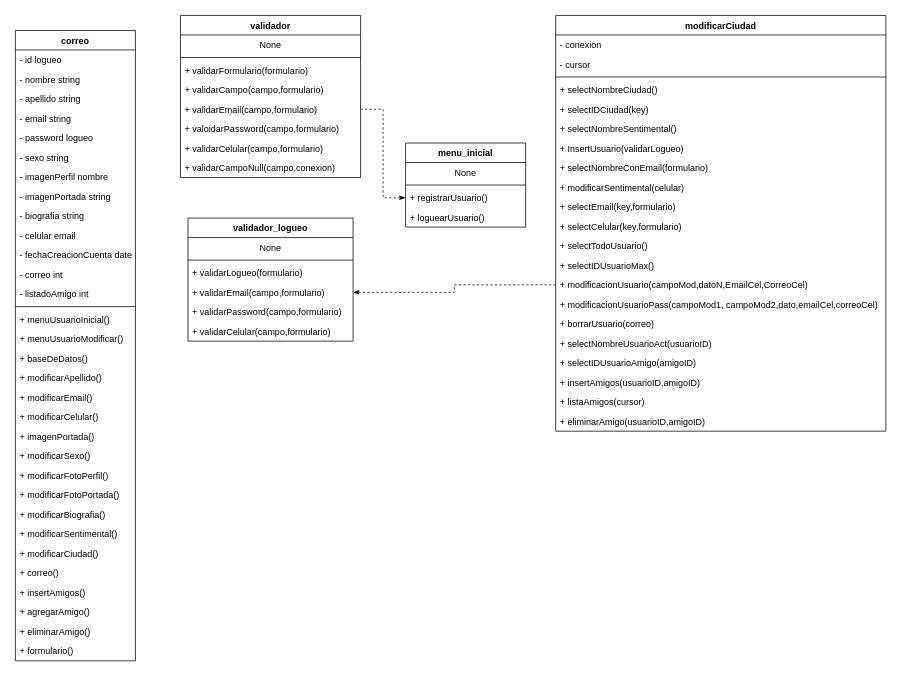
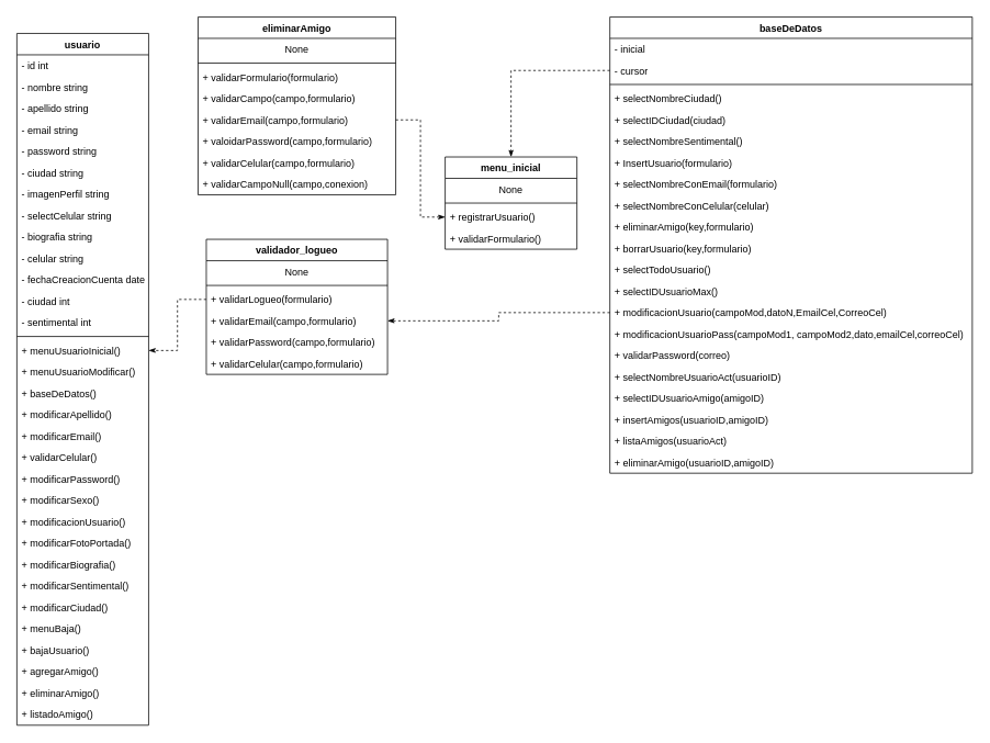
- <mxCell id="29" value="validador" style="swimlane;fontStyle=1;align=center;verticalAlign=top;childLayout=stackLayout;horizontal=1;startSize=26;horizontalStack=0;resizeParent=1;resizeParentMax=0;resizeLast=0;collapsible=1;marginBottom=0;" vertex="1" parent="1"><mxGeometry x="240" y="20" width="240" height="216" as="geometry" /></mxCell>
+ <mxCell id="29" value="eliminarAmigo" style="swimlane;fontStyle=1;align=center;verticalAlign=top;childLayout=stackLayout;horizontal=1;startSize=26;horizontalStack=0;resizeParent=1;resizeParentMax=0;resizeLast=0;collapsible=1;marginBottom=0;" vertex="1" parent="1"><mxGeometry x="240" y="20" width="240" height="216" as="geometry" /></mxCell>
- <mxCell id="2" value="modificarCiudad" style="swimlane;fontStyle=1;align=center;verticalAlign=top;childLayout=stackLayout;horizontal=1;startSize=26;horizontalStack=0;resizeParent=1;resizeParentMax=0;resizeLast=0;collapsible=1;marginBottom=0;" vertex="1" parent="1"><mxGeometry x="740" y="20" width="440" height="554" as="geometry" /></mxCell>
+ <mxCell id="2" value="baseDeDatos" style="swimlane;fontStyle=1;align=center;verticalAlign=top;childLayout=stackLayout;horizontal=1;startSize=26;horizontalStack=0;resizeParent=1;resizeParentMax=0;resizeLast=0;collapsible=1;marginBottom=0;" vertex="1" parent="1"><mxGeometry x="740" y="20" width="440" height="554" as="geometry" /></mxCell>
- <mxCell id="45" value="correo" style="swimlane;fontStyle=1;align=center;verticalAlign=top;childLayout=stackLayout;horizontal=1;startSize=26;horizontalStack=0;resizeParent=1;resizeParentMax=0;resizeLast=0;collapsible=1;marginBottom=0;" vertex="1" parent="1"><mxGeometry x="20" y="40" width="160" height="840" as="geometry"><mxRectangle x="-70" y="10" width="80" height="26" as="alternateBounds" /></mxGeometry></mxCell>
+ <mxCell id="45" value="usuario" style="swimlane;fontStyle=1;align=center;verticalAlign=top;childLayout=stackLayout;horizontal=1;startSize=26;horizontalStack=0;resizeParent=1;resizeParentMax=0;resizeLast=0;collapsible=1;marginBottom=0;" vertex="1" parent="1"><mxGeometry x="20" y="40" width="160" height="840" as="geometry"><mxRectangle x="-70" y="10" width="80" height="26" as="alternateBounds" /></mxGeometry></mxCell>
- <mxCell id="3" value="- conexion" style="text;strokeColor=none;fillColor=none;align=left;verticalAlign=top;spacingLeft=4;spacingRight=4;overflow=hidden;rotatable=0;points=[[0,0.5],[1,0.5]];portConstraint=eastwest;" vertex="1" parent="2"><mxGeometry y="26" width="440" height="26" as="geometry" /></mxCell>
+ <mxCell id="3" value="- inicial" style="text;strokeColor=none;fillColor=none;align=left;verticalAlign=top;spacingLeft=4;spacingRight=4;overflow=hidden;rotatable=0;points=[[0,0.5],[1,0.5]];portConstraint=eastwest;" vertex="1" parent="2"><mxGeometry y="26" width="440" height="26" as="geometry" /></mxCell>
- <mxCell id="46" value="- id logueo" style="text;strokeColor=none;fillColor=none;align=left;verticalAlign=top;spacingLeft=4;spacingRight=4;overflow=hidden;rotatable=0;points=[[0,0.5],[1,0.5]];portConstraint=eastwest;" vertex="1" parent="45"><mxGeometry y="26" width="160" height="26" as="geometry" /></mxCell>
+ <mxCell id="46" value="- id int" style="text;strokeColor=none;fillColor=none;align=left;verticalAlign=top;spacingLeft=4;spacingRight=4;overflow=hidden;rotatable=0;points=[[0,0.5],[1,0.5]];portConstraint=eastwest;" vertex="1" parent="45"><mxGeometry y="26" width="160" height="26" as="geometry" /></mxCell>
+ <mxCell id="79" style="edgeStyle=orthogonalEdgeStyle;rounded=0;orthogonalLoop=1;jettySize=auto;html=1;dashed=1;endArrow=classicThin;endFill=1;" edge="1" parent="1" source="4" target="24"><mxGeometry relative="1" as="geometry" /></mxCell>
- <mxCell id="7" value="+ selectIDCiudad(key)" style="text;strokeColor=none;fillColor=none;align=left;verticalAlign=top;spacingLeft=4;spacingRight=4;overflow=hidden;rotatable=0;points=[[0,0.5],[1,0.5]];portConstraint=eastwest;" vertex="1" parent="2"><mxGeometry y="112" width="440" height="26" as="geometry" /></mxCell>
+ <mxCell id="7" value="+ selectIDCiudad(ciudad)" style="text;strokeColor=none;fillColor=none;align=left;verticalAlign=top;spacingLeft=4;spacingRight=4;overflow=hidden;rotatable=0;points=[[0,0.5],[1,0.5]];portConstraint=eastwest;" vertex="1" parent="2"><mxGeometry y="112" width="440" height="26" as="geometry" /></mxCell>
- <mxCell id="50" value="- password logueo" style="text;strokeColor=none;fillColor=none;align=left;verticalAlign=top;spacingLeft=4;spacingRight=4;overflow=hidden;rotatable=0;points=[[0,0.5],[1,0.5]];portConstraint=eastwest;" vertex="1" parent="45"><mxGeometry y="130" width="160" height="26" as="geometry" /></mxCell>
+ <mxCell id="50" value="- password string" style="text;strokeColor=none;fillColor=none;align=left;verticalAlign=top;spacingLeft=4;spacingRight=4;overflow=hidden;rotatable=0;points=[[0,0.5],[1,0.5]];portConstraint=eastwest;" vertex="1" parent="45"><mxGeometry y="130" width="160" height="26" as="geometry" /></mxCell>
- <mxCell id="9" value="+ InsertUsuario(validarLogueo)" style="text;strokeColor=none;fillColor=none;align=left;verticalAlign=top;spacingLeft=4;spacingRight=4;overflow=hidden;rotatable=0;points=[[0,0.5],[1,0.5]];portConstraint=eastwest;" vertex="1" parent="2"><mxGeometry y="164" width="440" height="26" as="geometry" /></mxCell>
+ <mxCell id="9" value="+ InsertUsuario(formulario)" style="text;strokeColor=none;fillColor=none;align=left;verticalAlign=top;spacingLeft=4;spacingRight=4;overflow=hidden;rotatable=0;points=[[0,0.5],[1,0.5]];portConstraint=eastwest;" vertex="1" parent="2"><mxGeometry y="164" width="440" height="26" as="geometry" /></mxCell>
- <mxCell id="51" value="- sexo string" style="text;strokeColor=none;fillColor=none;align=left;verticalAlign=top;spacingLeft=4;spacingRight=4;overflow=hidden;rotatable=0;points=[[0,0.5],[1,0.5]];portConstraint=eastwest;" vertex="1" parent="45"><mxGeometry y="156" width="160" height="26" as="geometry" /></mxCell>
+ <mxCell id="51" value="- ciudad string" style="text;strokeColor=none;fillColor=none;align=left;verticalAlign=top;spacingLeft=4;spacingRight=4;overflow=hidden;rotatable=0;points=[[0,0.5],[1,0.5]];portConstraint=eastwest;" vertex="1" parent="45"><mxGeometry y="156" width="160" height="26" as="geometry" /></mxCell>
- <mxCell id="52" value="- imagenPerfil nombre" style="text;strokeColor=none;fillColor=none;align=left;verticalAlign=top;spacingLeft=4;spacingRight=4;overflow=hidden;rotatable=0;points=[[0,0.5],[1,0.5]];portConstraint=eastwest;" vertex="1" parent="45"><mxGeometry y="182" width="160" height="26" as="geometry" /></mxCell>
+ <mxCell id="52" value="- imagenPerfil string" style="text;strokeColor=none;fillColor=none;align=left;verticalAlign=top;spacingLeft=4;spacingRight=4;overflow=hidden;rotatable=0;points=[[0,0.5],[1,0.5]];portConstraint=eastwest;" vertex="1" parent="45"><mxGeometry y="182" width="160" height="26" as="geometry" /></mxCell>
- <mxCell id="11" value="+ modificarSentimental(celular)" style="text;strokeColor=none;fillColor=none;align=left;verticalAlign=top;spacingLeft=4;spacingRight=4;overflow=hidden;rotatable=0;points=[[0,0.5],[1,0.5]];portConstraint=eastwest;" vertex="1" parent="2"><mxGeometry y="216" width="440" height="26" as="geometry" /></mxCell>
+ <mxCell id="11" value="+ selectNombreConCelular(celular)" style="text;strokeColor=none;fillColor=none;align=left;verticalAlign=top;spacingLeft=4;spacingRight=4;overflow=hidden;rotatable=0;points=[[0,0.5],[1,0.5]];portConstraint=eastwest;" vertex="1" parent="2"><mxGeometry y="216" width="440" height="26" as="geometry" /></mxCell>
- <mxCell id="53" value="- imagenPortada string" style="text;strokeColor=none;fillColor=none;align=left;verticalAlign=top;spacingLeft=4;spacingRight=4;overflow=hidden;rotatable=0;points=[[0,0.5],[1,0.5]];portConstraint=eastwest;" vertex="1" parent="45"><mxGeometry y="208" width="160" height="26" as="geometry" /></mxCell>
+ <mxCell id="53" value="- selectCelular string" style="text;strokeColor=none;fillColor=none;align=left;verticalAlign=top;spacingLeft=4;spacingRight=4;overflow=hidden;rotatable=0;points=[[0,0.5],[1,0.5]];portConstraint=eastwest;" vertex="1" parent="45"><mxGeometry y="208" width="160" height="26" as="geometry" /></mxCell>
- <mxCell id="12" value="+ selectEmail(key,formulario)" style="text;strokeColor=none;fillColor=none;align=left;verticalAlign=top;spacingLeft=4;spacingRight=4;overflow=hidden;rotatable=0;points=[[0,0.5],[1,0.5]];portConstraint=eastwest;" vertex="1" parent="2"><mxGeometry y="242" width="440" height="26" as="geometry" /></mxCell>
+ <mxCell id="12" value="+ eliminarAmigo(key,formulario)" style="text;strokeColor=none;fillColor=none;align=left;verticalAlign=top;spacingLeft=4;spacingRight=4;overflow=hidden;rotatable=0;points=[[0,0.5],[1,0.5]];portConstraint=eastwest;" vertex="1" parent="2"><mxGeometry y="242" width="440" height="26" as="geometry" /></mxCell>
- <mxCell id="28" value="+ loguearUsuario()" style="text;strokeColor=none;fillColor=none;align=left;verticalAlign=top;spacingLeft=4;spacingRight=4;overflow=hidden;rotatable=0;points=[[0,0.5],[1,0.5]];portConstraint=eastwest;" vertex="1" parent="24"><mxGeometry y="86" width="160" height="26" as="geometry" /></mxCell>
+ <mxCell id="28" value="+ validarFormulario()" style="text;strokeColor=none;fillColor=none;align=left;verticalAlign=top;spacingLeft=4;spacingRight=4;overflow=hidden;rotatable=0;points=[[0,0.5],[1,0.5]];portConstraint=eastwest;" vertex="1" parent="24"><mxGeometry y="86" width="160" height="26" as="geometry" /></mxCell>
- <mxCell id="13" value="+ selectCelular(key,formulario)" style="text;strokeColor=none;fillColor=none;align=left;verticalAlign=top;spacingLeft=4;spacingRight=4;overflow=hidden;rotatable=0;points=[[0,0.5],[1,0.5]];portConstraint=eastwest;" vertex="1" parent="2"><mxGeometry y="268" width="440" height="26" as="geometry" /></mxCell>
+ <mxCell id="13" value="+ borrarUsuario(key,formulario)" style="text;strokeColor=none;fillColor=none;align=left;verticalAlign=top;spacingLeft=4;spacingRight=4;overflow=hidden;rotatable=0;points=[[0,0.5],[1,0.5]];portConstraint=eastwest;" vertex="1" parent="2"><mxGeometry y="268" width="440" height="26" as="geometry" /></mxCell>
- <mxCell id="55" value="- celular email" style="text;strokeColor=none;fillColor=none;align=left;verticalAlign=top;spacingLeft=4;spacingRight=4;overflow=hidden;rotatable=0;points=[[0,0.5],[1,0.5]];portConstraint=eastwest;" vertex="1" parent="45"><mxGeometry y="260" width="160" height="26" as="geometry" /></mxCell>
+ <mxCell id="55" value="- celular string" style="text;strokeColor=none;fillColor=none;align=left;verticalAlign=top;spacingLeft=4;spacingRight=4;overflow=hidden;rotatable=0;points=[[0,0.5],[1,0.5]];portConstraint=eastwest;" vertex="1" parent="45"><mxGeometry y="260" width="160" height="26" as="geometry" /></mxCell>
- <mxCell id="57" value="- correo int" style="text;strokeColor=none;fillColor=none;align=left;verticalAlign=top;spacingLeft=4;spacingRight=4;overflow=hidden;rotatable=0;points=[[0,0.5],[1,0.5]];portConstraint=eastwest;" vertex="1" parent="45"><mxGeometry y="312" width="160" height="26" as="geometry" /></mxCell>
+ <mxCell id="57" value="- ciudad int" style="text;strokeColor=none;fillColor=none;align=left;verticalAlign=top;spacingLeft=4;spacingRight=4;overflow=hidden;rotatable=0;points=[[0,0.5],[1,0.5]];portConstraint=eastwest;" vertex="1" parent="45"><mxGeometry y="312" width="160" height="26" as="geometry" /></mxCell>
- <mxCell id="58" value="- listadoAmigo int" style="text;strokeColor=none;fillColor=none;align=left;verticalAlign=top;spacingLeft=4;spacingRight=4;overflow=hidden;rotatable=0;points=[[0,0.5],[1,0.5]];portConstraint=eastwest;" vertex="1" parent="45"><mxGeometry y="338" width="160" height="26" as="geometry" /></mxCell>
+ <mxCell id="58" value="- sentimental int" style="text;strokeColor=none;fillColor=none;align=left;verticalAlign=top;spacingLeft=4;spacingRight=4;overflow=hidden;rotatable=0;points=[[0,0.5],[1,0.5]];portConstraint=eastwest;" vertex="1" parent="45"><mxGeometry y="338" width="160" height="26" as="geometry" /></mxCell>
+ <mxCell id="80" style="edgeStyle=orthogonalEdgeStyle;rounded=0;orthogonalLoop=1;jettySize=auto;html=1;entryX=1;entryY=0.5;entryDx=0;entryDy=0;dashed=1;endArrow=classicThin;endFill=1;" edge="1" parent="1" source="41" target="60"><mxGeometry relative="1" as="geometry" /></mxCell>
- <mxCell id="18" value="+ borrarUsuario(correo)" style="text;strokeColor=none;fillColor=none;align=left;verticalAlign=top;spacingLeft=4;spacingRight=4;overflow=hidden;rotatable=0;points=[[0,0.5],[1,0.5]];portConstraint=eastwest;" vertex="1" parent="2"><mxGeometry y="398" width="440" height="26" as="geometry" /></mxCell>
+ <mxCell id="18" value="+ validarPassword(correo)" style="text;strokeColor=none;fillColor=none;align=left;verticalAlign=top;spacingLeft=4;spacingRight=4;overflow=hidden;rotatable=0;points=[[0,0.5],[1,0.5]];portConstraint=eastwest;" vertex="1" parent="2"><mxGeometry y="398" width="440" height="26" as="geometry" /></mxCell>
- <mxCell id="22" value="+ listaAmigos(cursor)" style="text;strokeColor=none;fillColor=none;align=left;verticalAlign=top;spacingLeft=4;spacingRight=4;overflow=hidden;rotatable=0;points=[[0,0.5],[1,0.5]];portConstraint=eastwest;" vertex="1" parent="2"><mxGeometry y="502" width="440" height="26" as="geometry" /></mxCell>
+ <mxCell id="22" value="+ listaAmigos(usuarioAct)" style="text;strokeColor=none;fillColor=none;align=left;verticalAlign=top;spacingLeft=4;spacingRight=4;overflow=hidden;rotatable=0;points=[[0,0.5],[1,0.5]];portConstraint=eastwest;" vertex="1" parent="2"><mxGeometry y="502" width="440" height="26" as="geometry" /></mxCell>
- <mxCell id="65" value="+ modificarCelular()" style="text;strokeColor=none;fillColor=none;align=left;verticalAlign=top;spacingLeft=4;spacingRight=4;overflow=hidden;rotatable=0;points=[[0,0.5],[1,0.5]];portConstraint=eastwest;" vertex="1" parent="45"><mxGeometry y="502" width="160" height="26" as="geometry" /></mxCell>
+ <mxCell id="65" value="+ validarCelular()" style="text;strokeColor=none;fillColor=none;align=left;verticalAlign=top;spacingLeft=4;spacingRight=4;overflow=hidden;rotatable=0;points=[[0,0.5],[1,0.5]];portConstraint=eastwest;" vertex="1" parent="45"><mxGeometry y="502" width="160" height="26" as="geometry" /></mxCell>
- <mxCell id="66" value="+ imagenPortada()" style="text;strokeColor=none;fillColor=none;align=left;verticalAlign=top;spacingLeft=4;spacingRight=4;overflow=hidden;rotatable=0;points=[[0,0.5],[1,0.5]];portConstraint=eastwest;" vertex="1" parent="45"><mxGeometry y="528" width="160" height="26" as="geometry" /></mxCell>
+ <mxCell id="66" value="+ modificarPassword()" style="text;strokeColor=none;fillColor=none;align=left;verticalAlign=top;spacingLeft=4;spacingRight=4;overflow=hidden;rotatable=0;points=[[0,0.5],[1,0.5]];portConstraint=eastwest;" vertex="1" parent="45"><mxGeometry y="528" width="160" height="26" as="geometry" /></mxCell>
- <mxCell id="68" value="+ modificarFotoPerfil()" style="text;strokeColor=none;fillColor=none;align=left;verticalAlign=top;spacingLeft=4;spacingRight=4;overflow=hidden;rotatable=0;points=[[0,0.5],[1,0.5]];portConstraint=eastwest;" vertex="1" parent="45"><mxGeometry y="580" width="160" height="26" as="geometry" /></mxCell>
+ <mxCell id="68" value="+ modificacionUsuario()" style="text;strokeColor=none;fillColor=none;align=left;verticalAlign=top;spacingLeft=4;spacingRight=4;overflow=hidden;rotatable=0;points=[[0,0.5],[1,0.5]];portConstraint=eastwest;" vertex="1" parent="45"><mxGeometry y="580" width="160" height="26" as="geometry" /></mxCell>
- <mxCell id="73" value="+ correo()" style="text;strokeColor=none;fillColor=none;align=left;verticalAlign=top;spacingLeft=4;spacingRight=4;overflow=hidden;rotatable=0;points=[[0,0.5],[1,0.5]];portConstraint=eastwest;" vertex="1" parent="45"><mxGeometry y="710" width="160" height="26" as="geometry" /></mxCell>
+ <mxCell id="73" value="+ menuBaja()" style="text;strokeColor=none;fillColor=none;align=left;verticalAlign=top;spacingLeft=4;spacingRight=4;overflow=hidden;rotatable=0;points=[[0,0.5],[1,0.5]];portConstraint=eastwest;" vertex="1" parent="45"><mxGeometry y="710" width="160" height="26" as="geometry" /></mxCell>
- <mxCell id="74" value="+ insertAmigos()" style="text;strokeColor=none;fillColor=none;align=left;verticalAlign=top;spacingLeft=4;spacingRight=4;overflow=hidden;rotatable=0;points=[[0,0.5],[1,0.5]];portConstraint=eastwest;" vertex="1" parent="45"><mxGeometry y="736" width="160" height="26" as="geometry" /></mxCell>
+ <mxCell id="74" value="+ bajaUsuario()" style="text;strokeColor=none;fillColor=none;align=left;verticalAlign=top;spacingLeft=4;spacingRight=4;overflow=hidden;rotatable=0;points=[[0,0.5],[1,0.5]];portConstraint=eastwest;" vertex="1" parent="45"><mxGeometry y="736" width="160" height="26" as="geometry" /></mxCell>
- <mxCell id="77" value="+ formulario()" style="text;strokeColor=none;fillColor=none;align=left;verticalAlign=top;spacingLeft=4;spacingRight=4;overflow=hidden;rotatable=0;points=[[0,0.5],[1,0.5]];portConstraint=eastwest;" vertex="1" parent="45"><mxGeometry y="814" width="160" height="26" as="geometry" /></mxCell>
+ <mxCell id="77" value="+ listadoAmigo()" style="text;strokeColor=none;fillColor=none;align=left;verticalAlign=top;spacingLeft=4;spacingRight=4;overflow=hidden;rotatable=0;points=[[0,0.5],[1,0.5]];portConstraint=eastwest;" vertex="1" parent="45"><mxGeometry y="814" width="160" height="26" as="geometry" /></mxCell>
